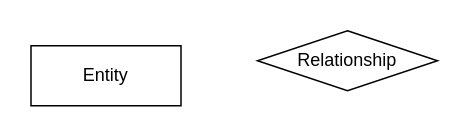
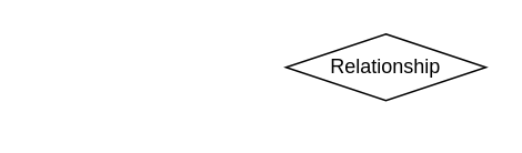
- <mxCell id="2" value="Entity" style="whiteSpace=wrap;html=1;align=center;" vertex="1" parent="1"><mxGeometry x="20" y="30" width="100" height="40" as="geometry" /></mxCell>
